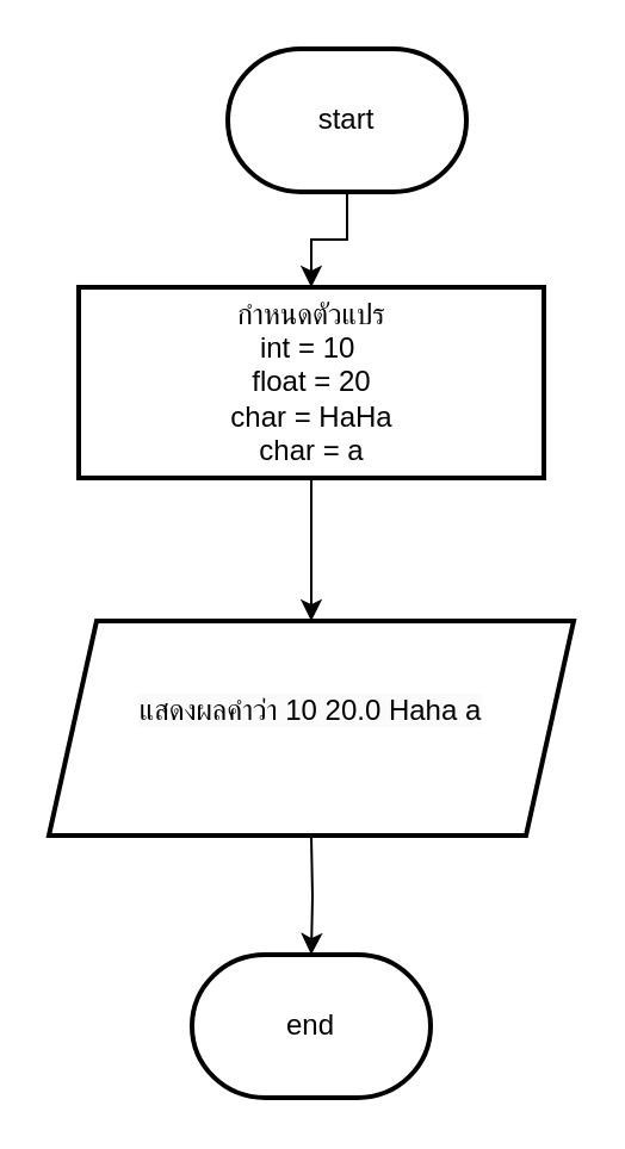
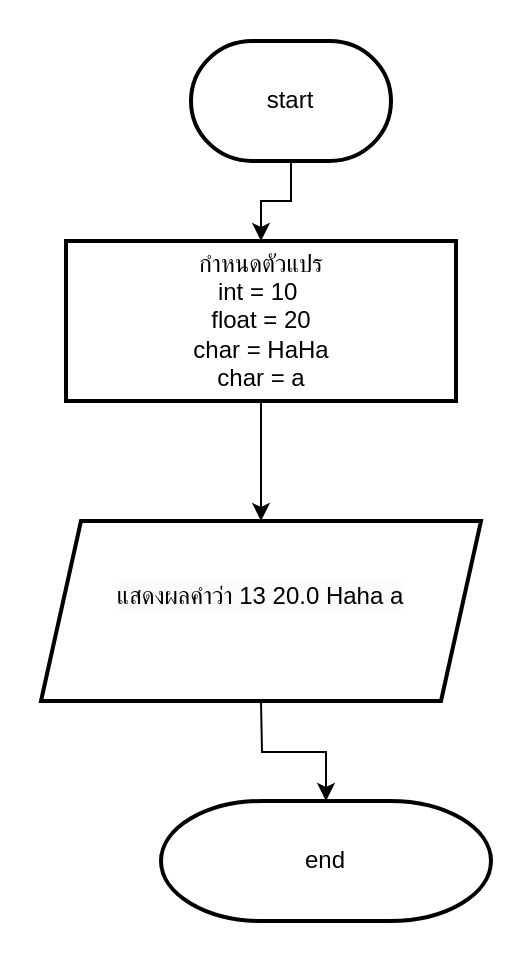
- <mxCell id="8" value="&#10;&lt;span style=&quot;color: rgb(0, 0, 0); font-family: Helvetica; font-size: 12px; font-style: normal; font-variant-ligatures: normal; font-variant-caps: normal; font-weight: 400; letter-spacing: normal; orphans: 2; text-align: center; text-indent: 0px; text-transform: none; widows: 2; word-spacing: 0px; -webkit-text-stroke-width: 0px; white-space: normal; background-color: rgb(251, 251, 251); text-decoration-thickness: initial; text-decoration-style: initial; text-decoration-color: initial; display: inline !important; float: none;&quot;&gt;แสดงผลคำว่า&amp;nbsp;10 20.0 Haha a&lt;/span&gt;&#10;&#10;" style="shape=parallelogram;perimeter=parallelogramPerimeter;whiteSpace=wrap;html=1;fixedSize=1;strokeWidth=2;" vertex="1" parent="1"><mxGeometry x="20" y="260" width="220" height="90" as="geometry" /></mxCell>
+ <mxCell id="8" value="&#10;&lt;span style=&quot;color: rgb(0, 0, 0); font-family: Helvetica; font-size: 12px; font-style: normal; font-variant-ligatures: normal; font-variant-caps: normal; font-weight: 400; letter-spacing: normal; orphans: 2; text-align: center; text-indent: 0px; text-transform: none; widows: 2; word-spacing: 0px; -webkit-text-stroke-width: 0px; white-space: normal; background-color: rgb(251, 251, 251); text-decoration-thickness: initial; text-decoration-style: initial; text-decoration-color: initial; display: inline !important; float: none;&quot;&gt;แสดงผลคำว่า&amp;nbsp;13 20.0 Haha a&lt;/span&gt;&#10;&#10;" style="shape=parallelogram;perimeter=parallelogramPerimeter;whiteSpace=wrap;html=1;fixedSize=1;strokeWidth=2;" vertex="1" parent="1"><mxGeometry x="20" y="260" width="220" height="90" as="geometry" /></mxCell>
- <mxCell id="7" value="end" style="strokeWidth=2;html=1;shape=mxgraph.flowchart.terminator;whiteSpace=wrap;" vertex="1" parent="1"><mxGeometry x="80" y="400" width="100" height="60" as="geometry" /></mxCell>
+ <mxCell id="7" value="end" style="strokeWidth=2;html=1;shape=mxgraph.flowchart.terminator;whiteSpace=wrap;" vertex="1" parent="1"><mxGeometry x="80" y="400" width="165" height="60" as="geometry" /></mxCell>
